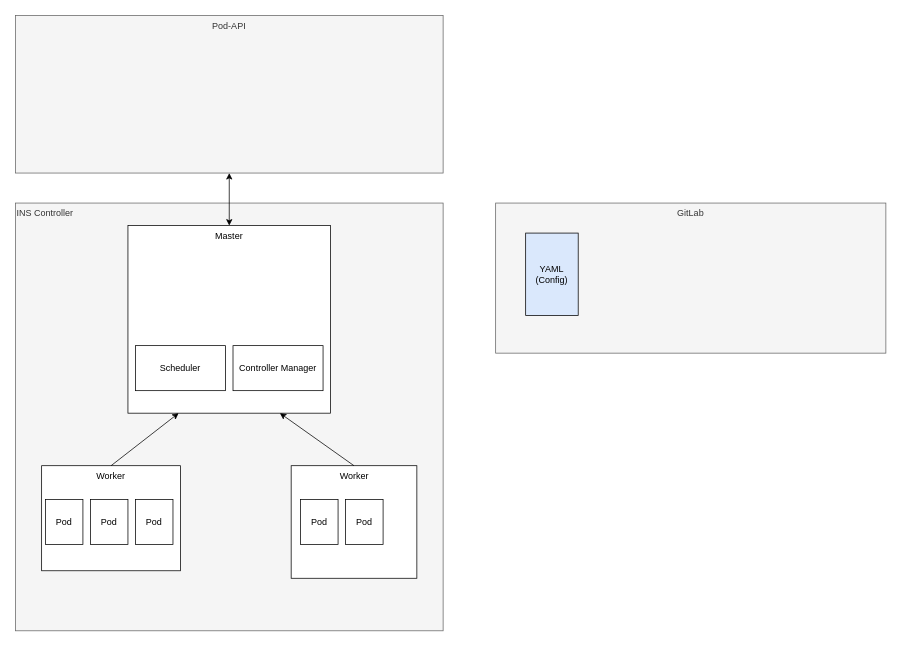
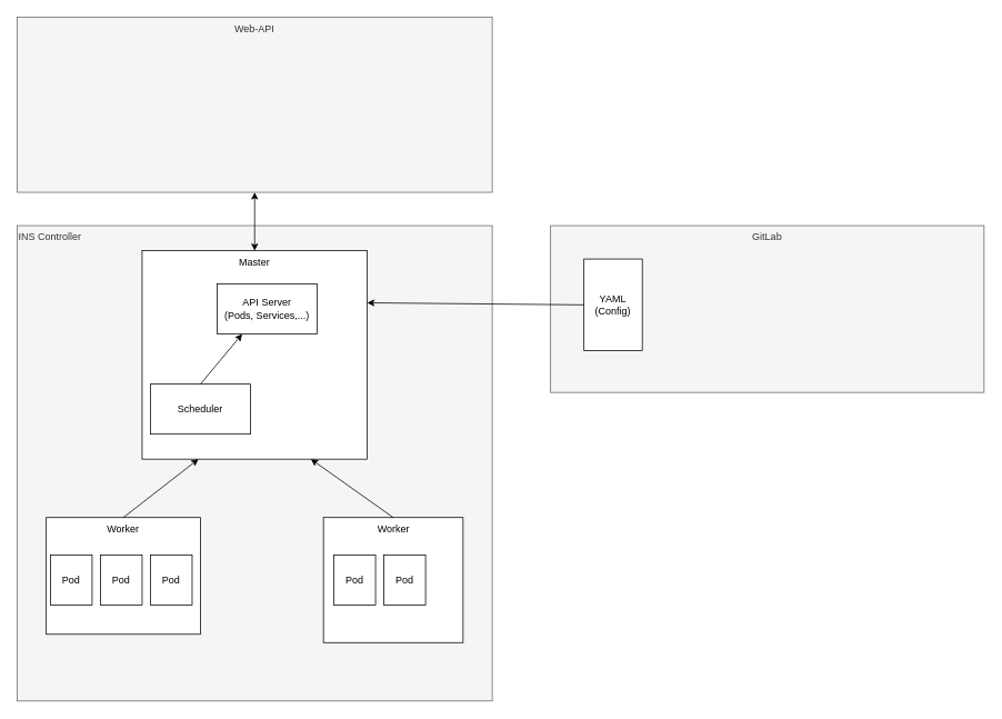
- <mxCell id="17" value="Pod-API" style="rounded=0;whiteSpace=wrap;html=1;verticalAlign=top;fillColor=#f5f5f5;fontColor=#333333;strokeColor=#666666;" vertex="1" parent="1"><mxGeometry x="20" y="20" width="570" height="210" as="geometry" /></mxCell>
+ <mxCell id="17" value="Web-API" style="rounded=0;whiteSpace=wrap;html=1;verticalAlign=top;fillColor=#f5f5f5;fontColor=#333333;strokeColor=#666666;" vertex="1" parent="1"><mxGeometry x="20" y="20" width="570" height="210" as="geometry" /></mxCell>
+ <mxCell id="20" value="" style="endArrow=classic;html=1;rounded=0;entryX=1;entryY=0.25;entryDx=0;entryDy=0;exitX=0;exitY=0.5;exitDx=0;exitDy=0;" edge="1" parent="1" source="19" target="3"><mxGeometry width="50" height="50" relative="1" as="geometry"><mxPoint x="610" y="450" as="sourcePoint" /><mxPoint x="660" y="400" as="targetPoint" /></mxGeometry></mxCell>
- <mxCell id="19" value="YAML&lt;br&gt;(Config)" style="rounded=0;whiteSpace=wrap;html=1;fillColor=#dae8fc;" vertex="1" parent="1"><mxGeometry x="700" y="310" width="70" height="110" as="geometry" /></mxCell>
+ <mxCell id="19" value="YAML&lt;br&gt;(Config)" style="rounded=0;whiteSpace=wrap;html=1;" vertex="1" parent="1"><mxGeometry x="700" y="310" width="70" height="110" as="geometry" /></mxCell>
+ <mxCell id="6" value="API Server&lt;br&gt;(Pods, Services,...)" style="rounded=0;whiteSpace=wrap;html=1;" vertex="1" parent="1"><mxGeometry x="260" y="340" width="120" height="60" as="geometry" /></mxCell>
+ <mxCell id="9" value="" style="endArrow=classic;html=1;rounded=0;entryX=0.25;entryY=1;entryDx=0;entryDy=0;exitX=0.5;exitY=0;exitDx=0;exitDy=0;" edge="1" parent="1" source="7" target="6"><mxGeometry width="50" height="50" relative="1" as="geometry"><mxPoint x="610" y="450" as="sourcePoint" /><mxPoint x="660" y="400" as="targetPoint" /></mxGeometry></mxCell>
- <mxCell id="8" value="Controller Manager" style="rounded=0;whiteSpace=wrap;html=1;" vertex="1" parent="1"><mxGeometry x="310" y="460" width="120" height="60" as="geometry" /></mxCell>
